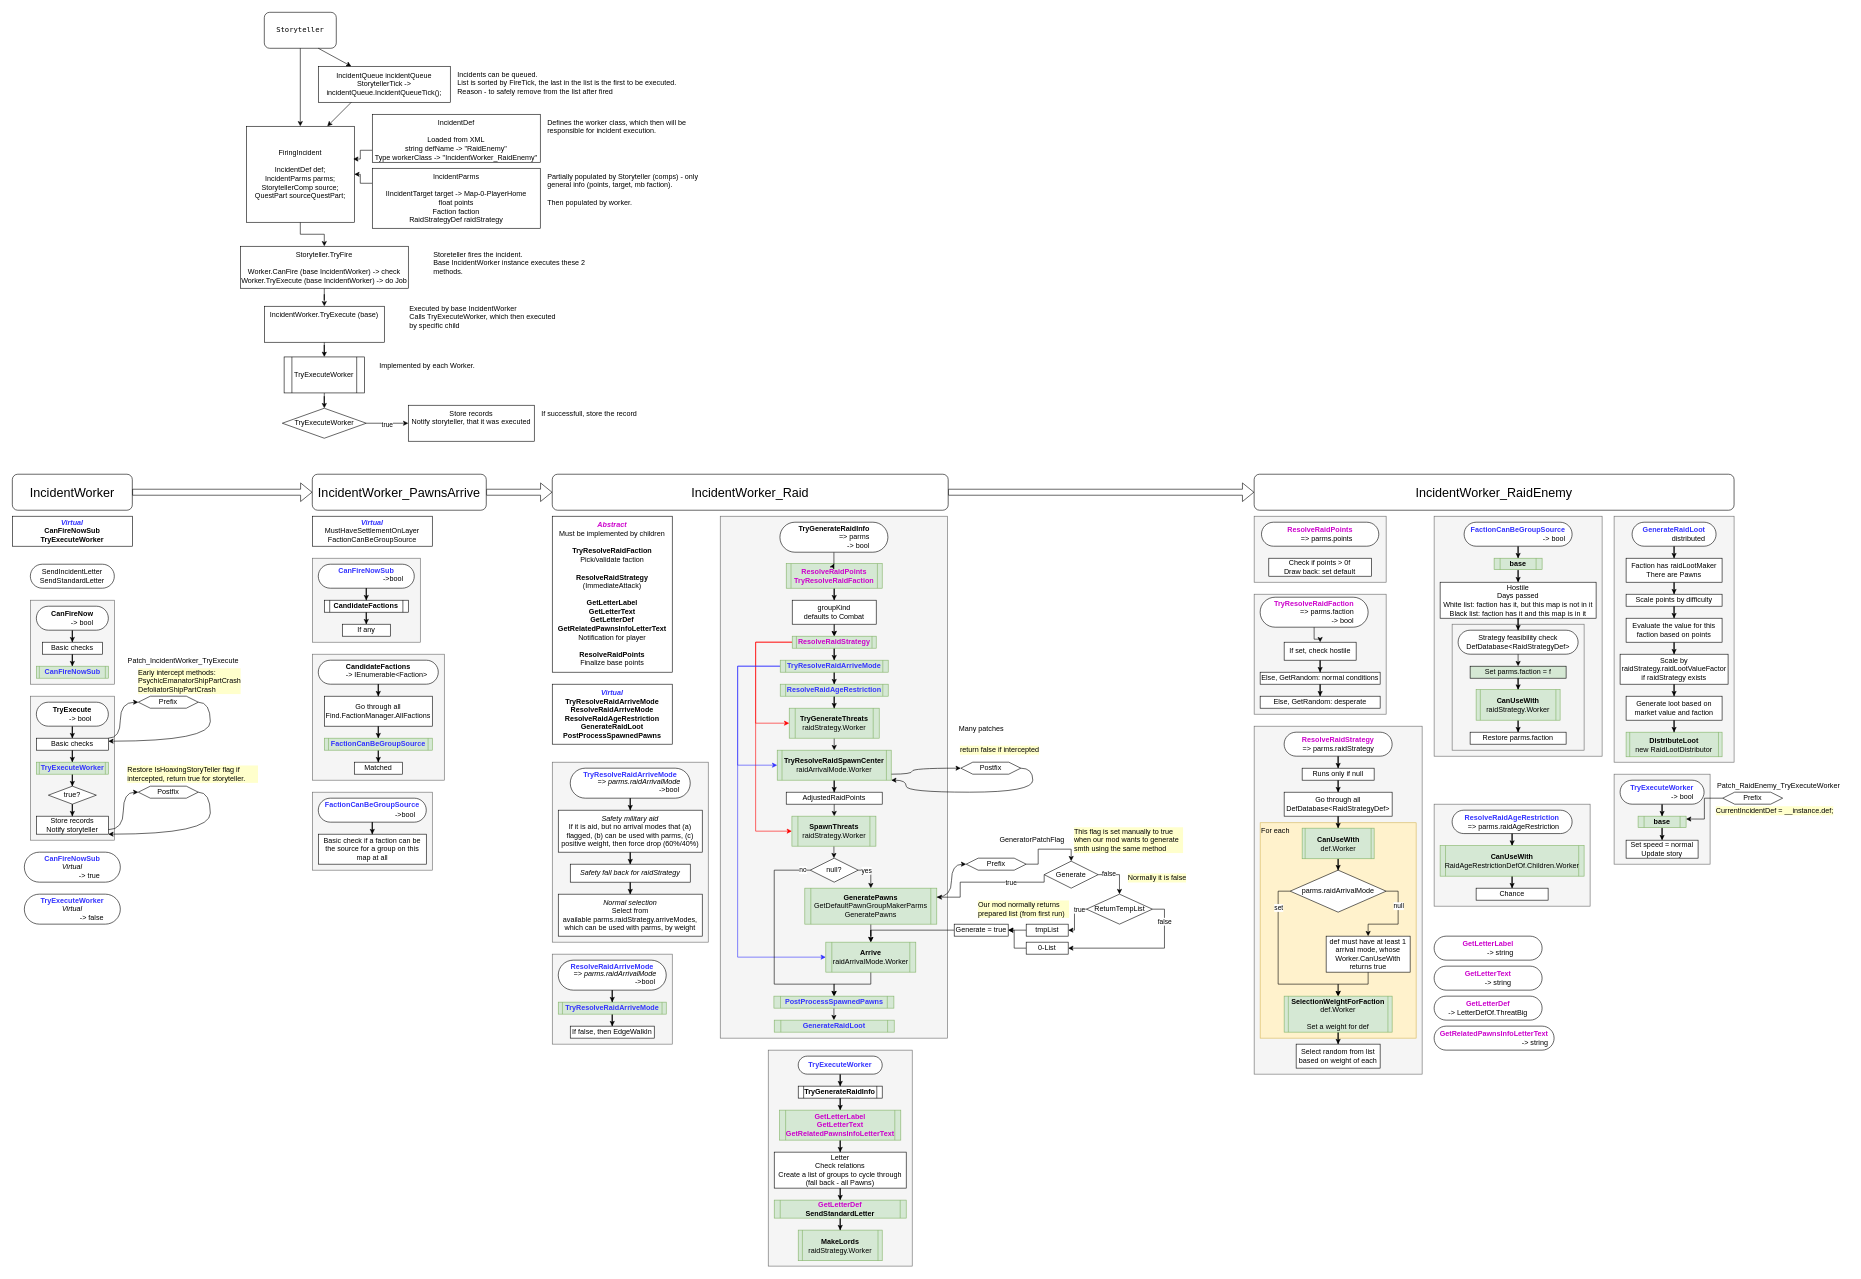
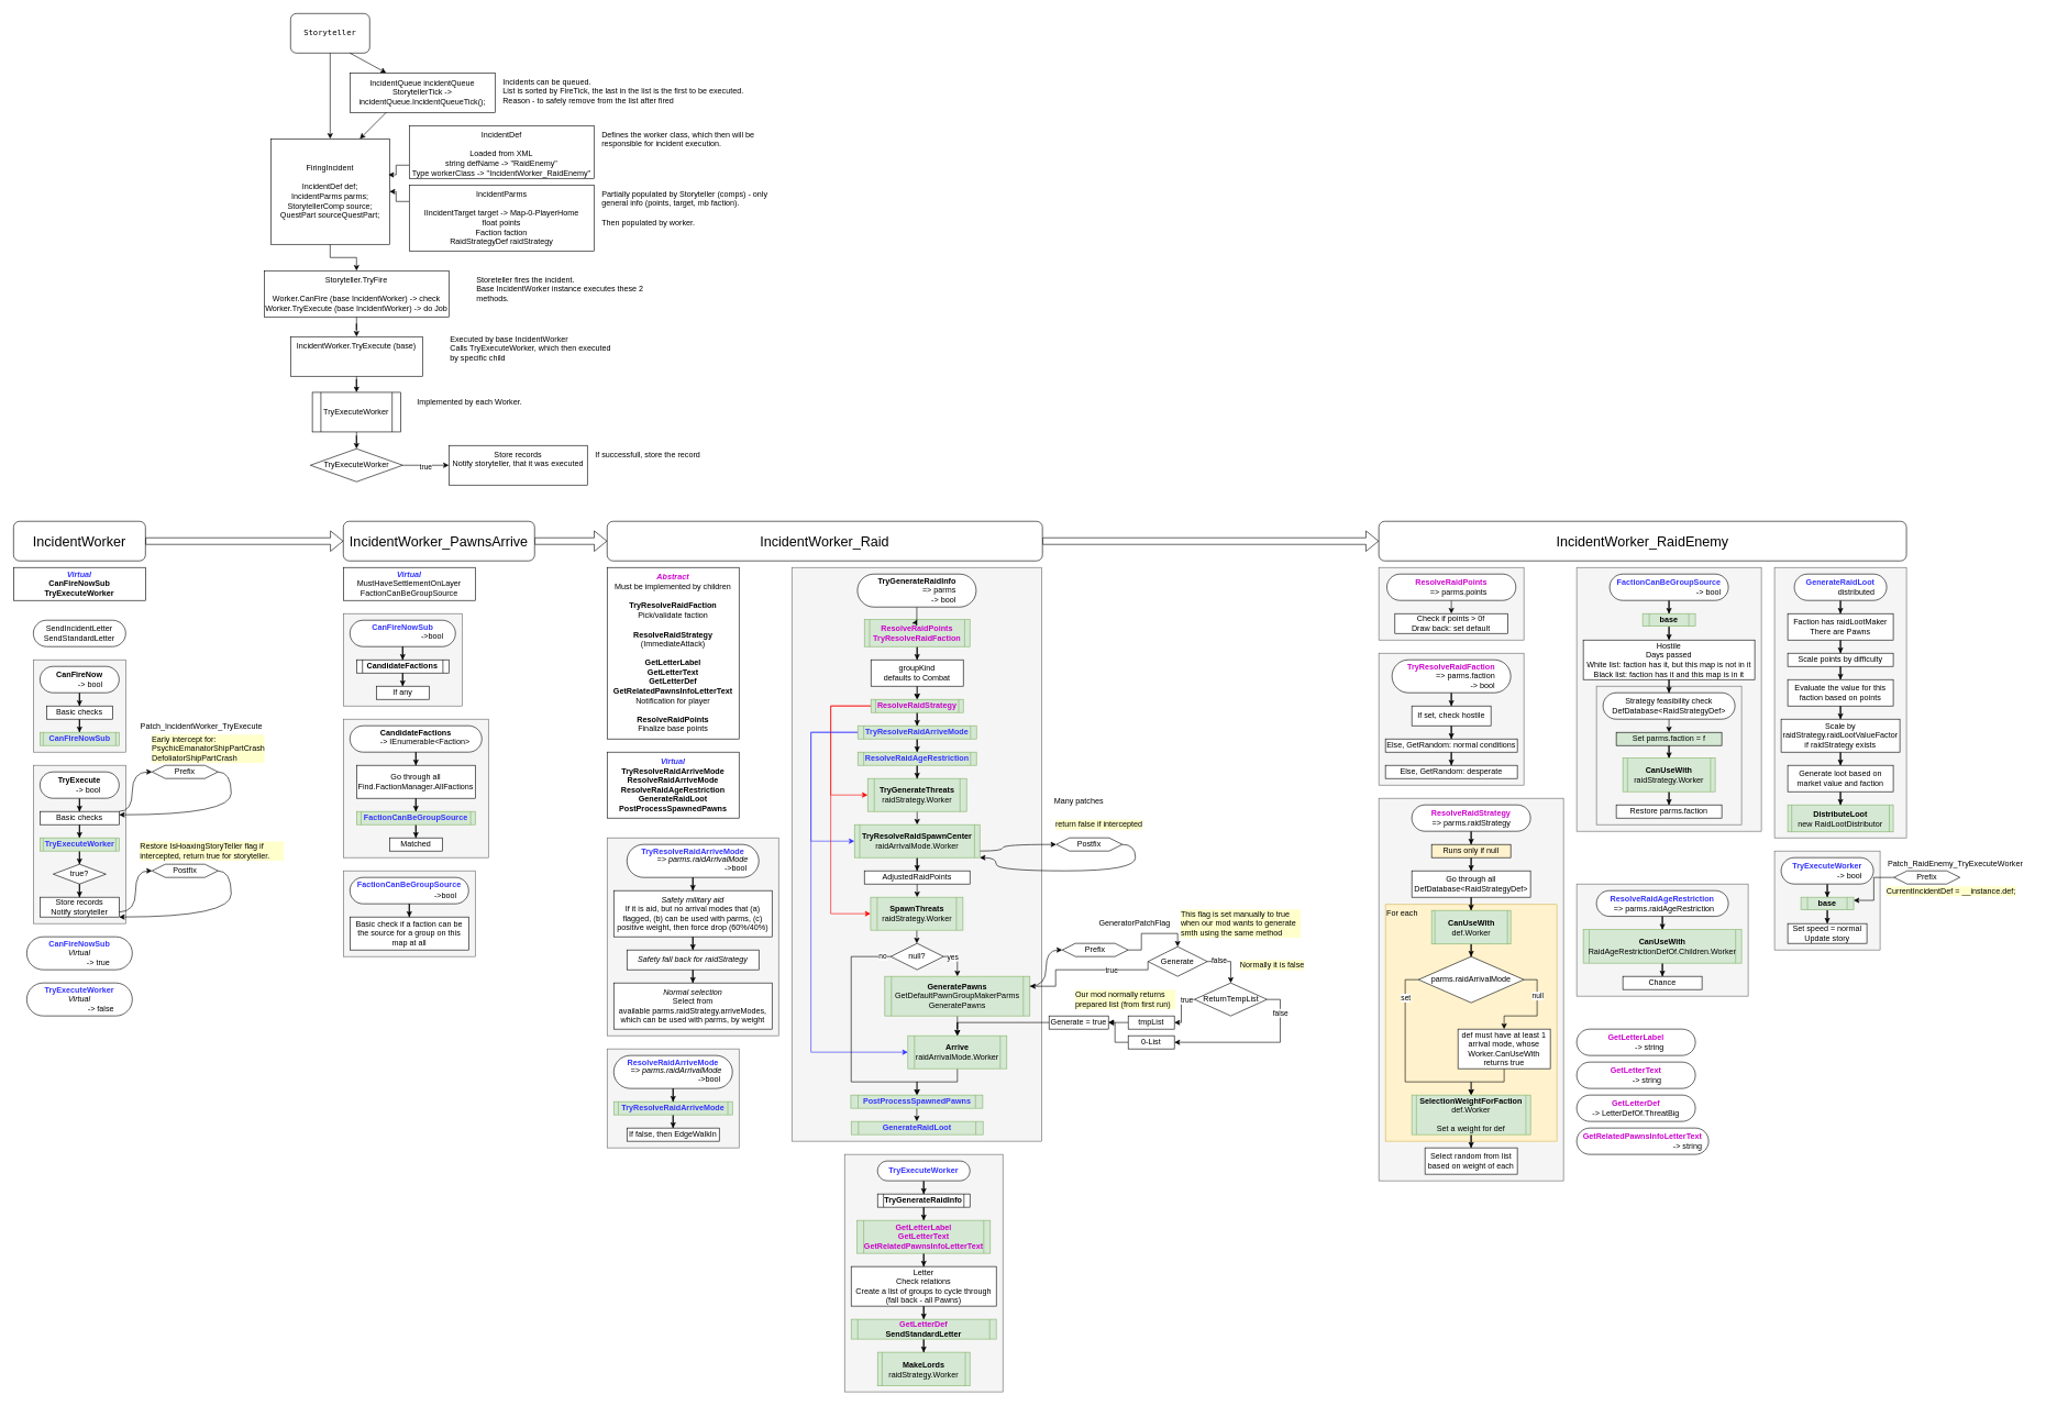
+ <mxCell id="42" style="edgeStyle=orthogonalEdgeStyle;rounded=0;orthogonalLoop=1;jettySize=auto;html=1;exitX=0.5;exitY=0.5;exitDx=0;exitDy=20;exitPerimeter=0;" parent="40" source="43" target="44" edge="1"><mxGeometry relative="1" as="geometry" /></mxCell>
- <mxCell id="48" value="&lt;b&gt;&lt;font style=&quot;color: rgb(204, 0, 204);&quot;&gt;TryResolveRaidFaction&lt;/font&gt;&lt;/b&gt;&lt;div style=&quot;text-align: right;&quot;&gt;&lt;span style=&quot;background-color: transparent;&quot;&gt;=&amp;gt;&amp;nbsp;parms.faction&lt;/span&gt;&lt;/div&gt;&lt;div style=&quot;text-align: right;&quot;&gt;-&amp;gt; bool&lt;span style=&quot;background-color: transparent;&quot;&gt;&lt;/span&gt;&lt;/div&gt;" style="html=1;dashed=0;whiteSpace=wrap;shape=mxgraph.dfd.start" parent="45" vertex="1"><mxGeometry x="10" y="5" width="180" height="50" as="geometry" /></mxCell>
+ <mxCell id="48" value="&lt;b&gt;&lt;font style=&quot;color: rgb(204, 0, 204);&quot;&gt;TryResolveRaidFaction&lt;/font&gt;&lt;/b&gt;&lt;div style=&quot;text-align: right;&quot;&gt;&lt;span style=&quot;background-color: transparent;&quot;&gt;=&amp;gt;&amp;nbsp;parms.faction&lt;/span&gt;&lt;/div&gt;&lt;div style=&quot;text-align: right;&quot;&gt;-&amp;gt; bool&lt;span style=&quot;background-color: transparent;&quot;&gt;&lt;/span&gt;&lt;/div&gt;" style="html=1;dashed=0;whiteSpace=wrap;shape=mxgraph.dfd.start" parent="45" vertex="1"><mxGeometry x="20" y="10" width="180" height="50" as="geometry" /></mxCell>
- <mxCell id="253" value="Early intercept methods:&lt;div&gt;PsychicEmanatorShipPartCrash&lt;/div&gt;&lt;div&gt;DefoliatorShipPartCrash&lt;/div&gt;" style="text;html=1;align=left;verticalAlign=middle;whiteSpace=wrap;rounded=0;labelBackgroundColor=#FFFFCC;spacing=0;" parent="1" vertex="1"><mxGeometry x="230" y="1110" width="179.97" height="50" as="geometry" /></mxCell>
+ <mxCell id="253" value="Early intercept for:&lt;div&gt;PsychicEmanatorShipPartCrash&lt;/div&gt;&lt;div&gt;DefoliatorShipPartCrash&lt;/div&gt;" style="text;html=1;align=left;verticalAlign=middle;whiteSpace=wrap;rounded=0;labelBackgroundColor=#FFFFCC;spacing=0;" parent="1" vertex="1"><mxGeometry x="230" y="1110" width="179.97" height="50" as="geometry" /></mxCell>
- <mxCell id="70" value="Runs only if null" style="whiteSpace=wrap;html=1;dashed=0;" parent="65" vertex="1"><mxGeometry x="80" y="70" width="120" height="20" as="geometry" /></mxCell>
+ <mxCell id="70" value="Runs only if null" style="whiteSpace=wrap;html=1;dashed=0;fillColor=#fff2cc;" parent="65" vertex="1"><mxGeometry x="80" y="70" width="120" height="20" as="geometry" /></mxCell>
